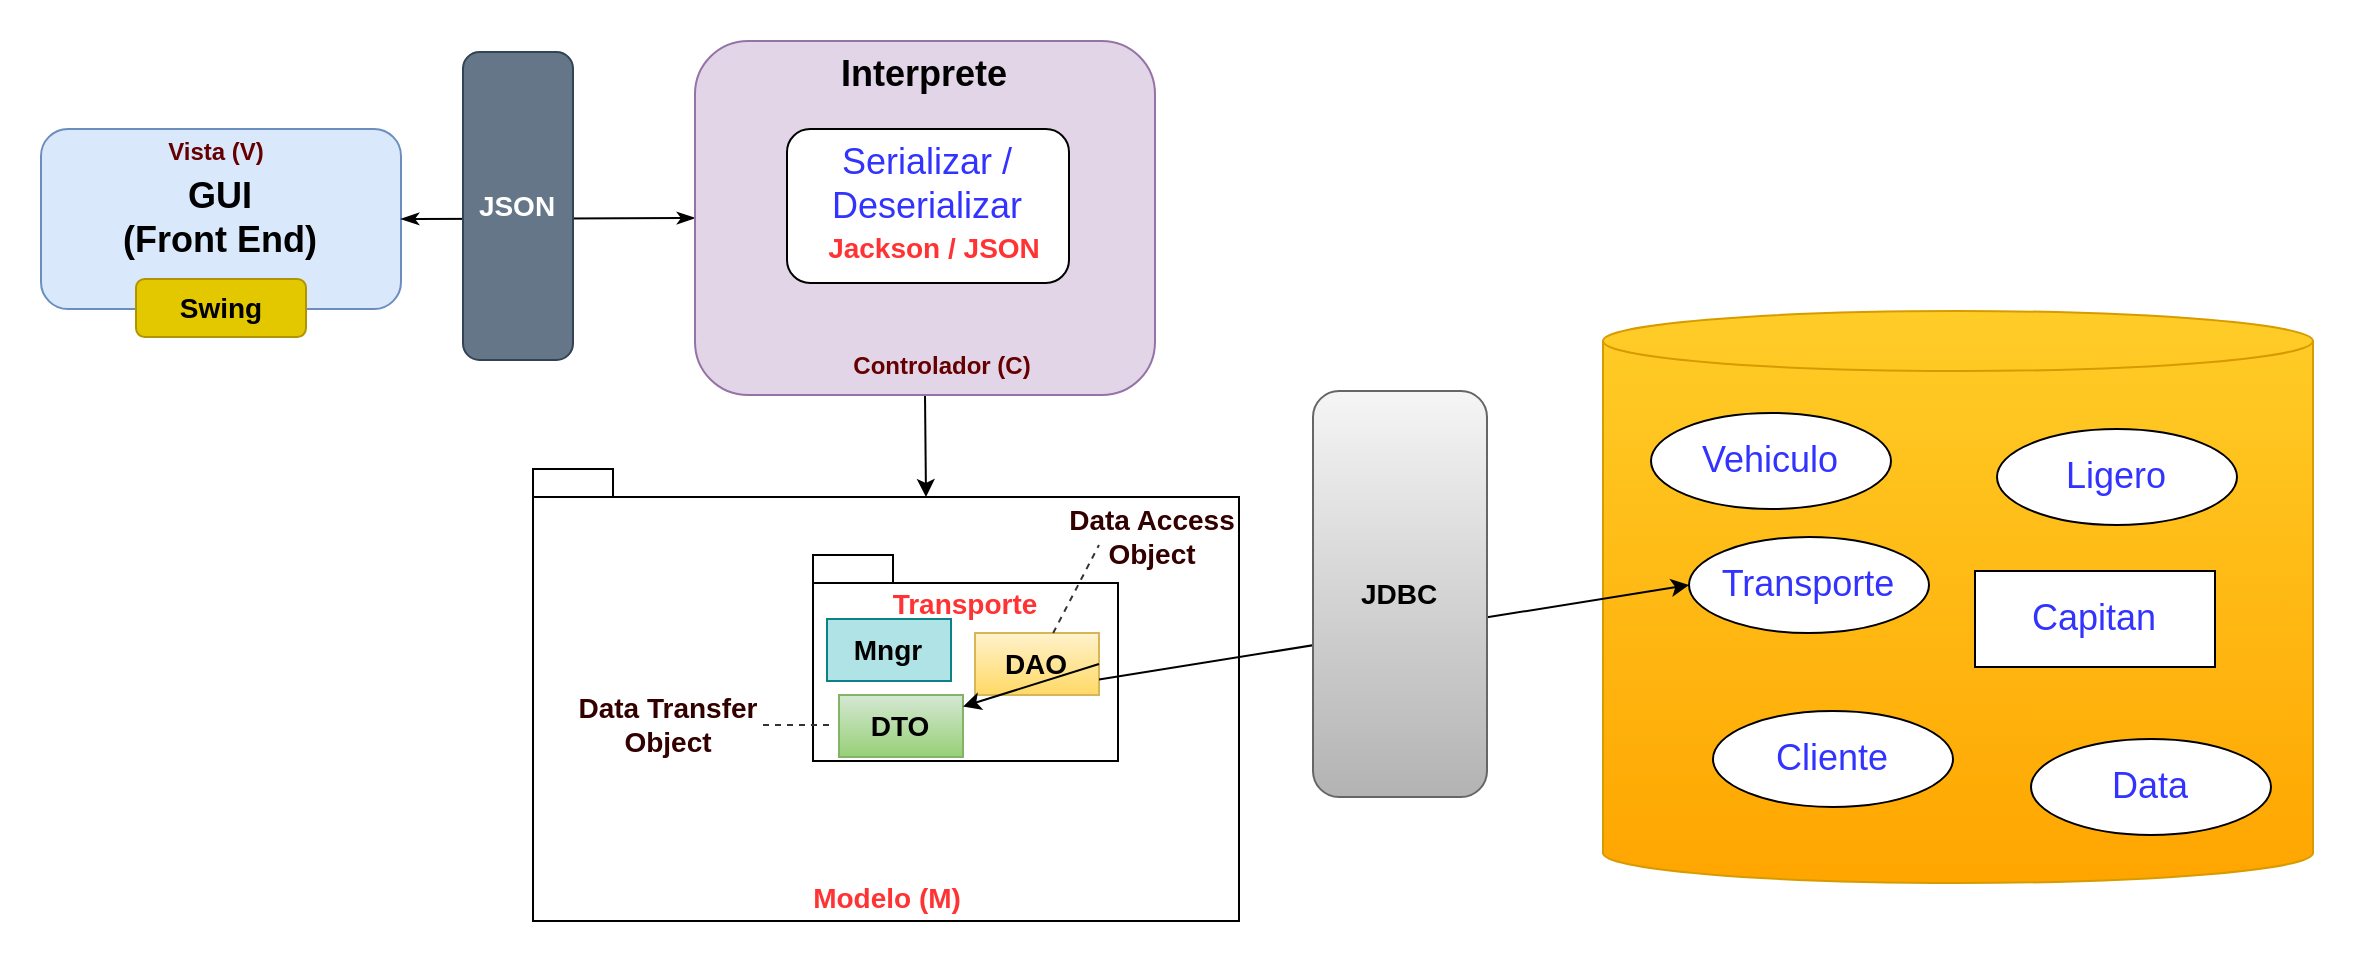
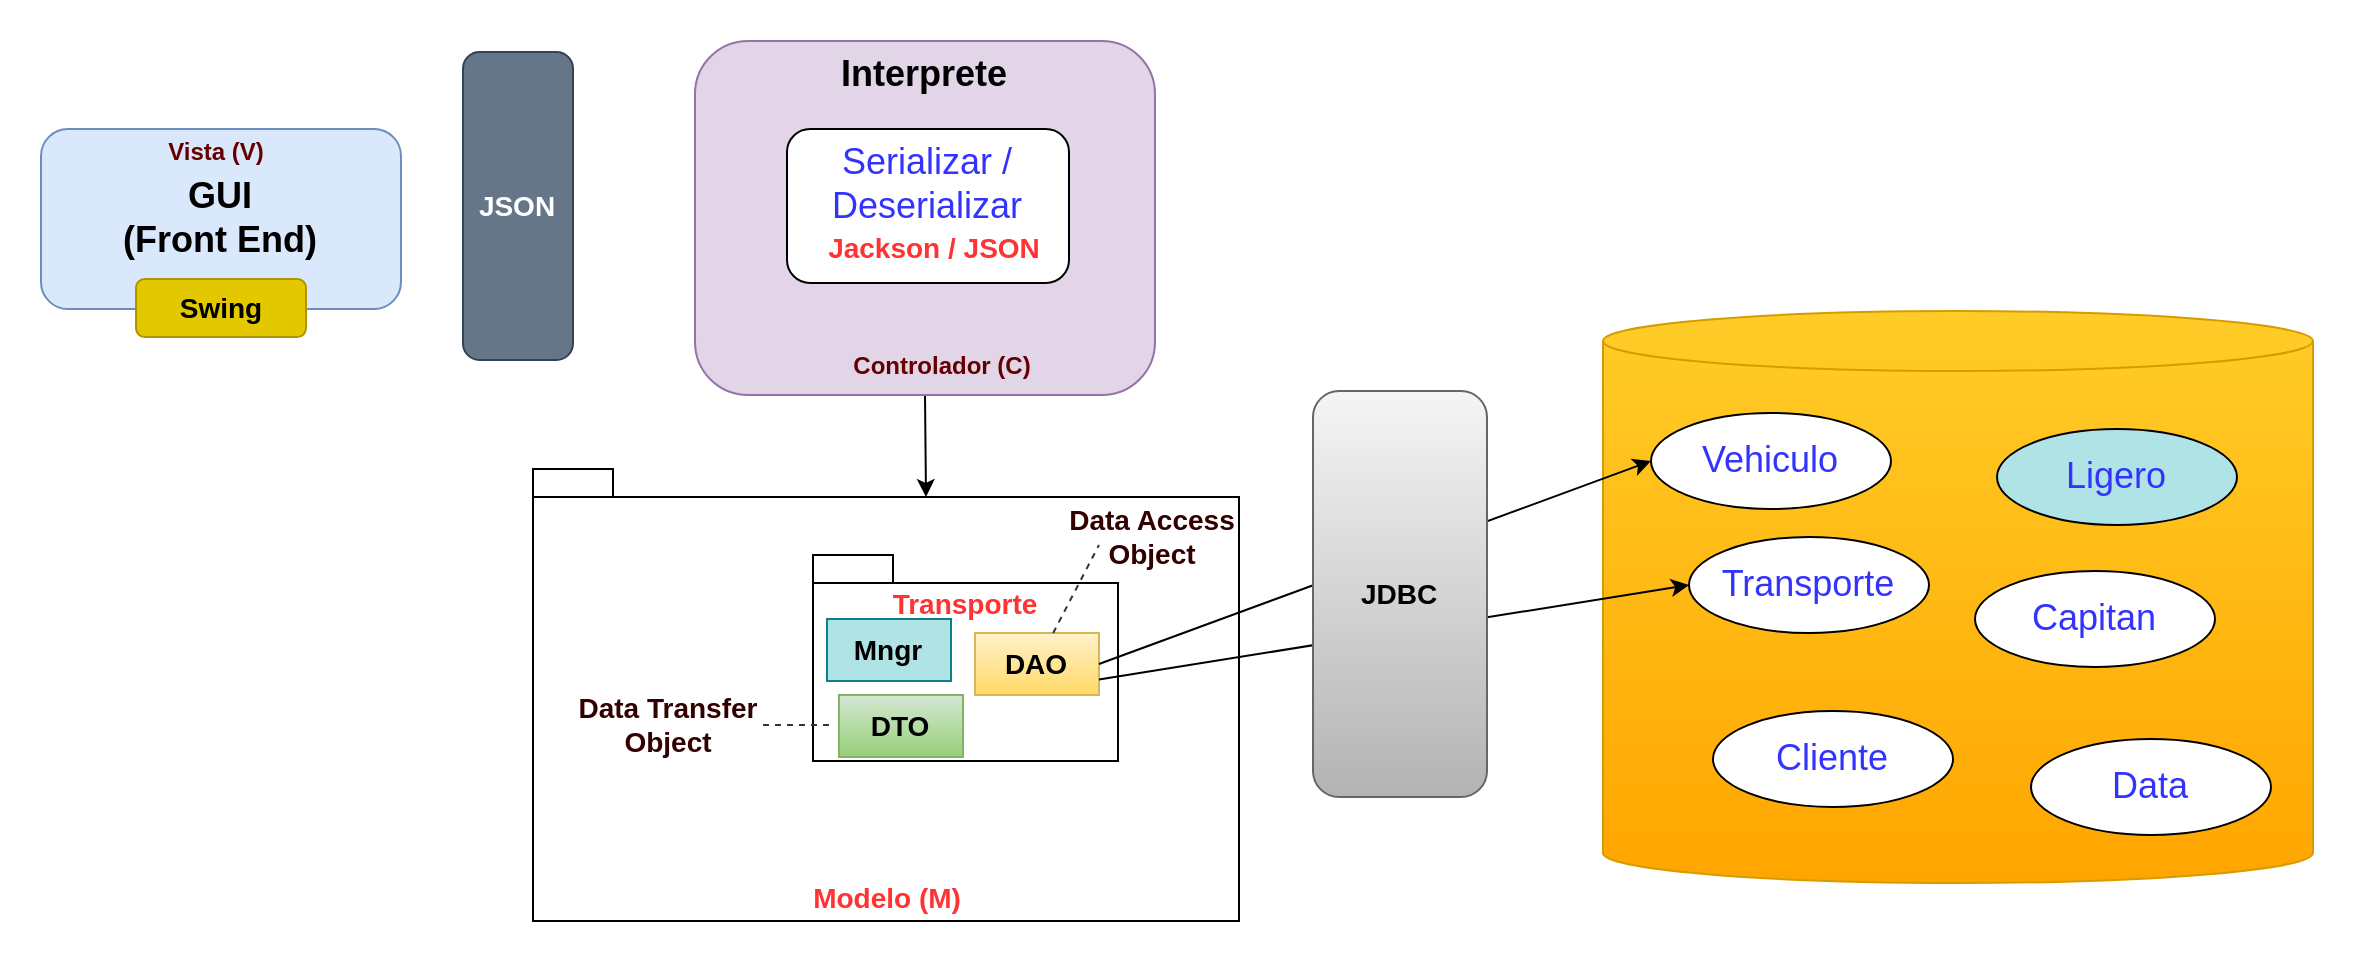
- <mxCell id="3" style="edgeStyle=none;html=1;exitX=0;exitY=0.5;exitDx=0;exitDy=0;entryX=1;entryY=0.5;entryDx=0;entryDy=0;fontSize=18;endArrow=classicThin;endFill=1;startArrow=classicThin;startFill=1;" parent="1" source="5" target="2" edge="1"><mxGeometry relative="1" as="geometry" /></mxCell>
- <mxCell id="9" value="Ligero" style="ellipse;whiteSpace=wrap;html=1;fontSize=18;fontColor=#3333FF;" parent="6" vertex="1"><mxGeometry x="197" y="59" width="120" height="48" as="geometry" /></mxCell>
+ <mxCell id="9" value="Ligero" style="ellipse;whiteSpace=wrap;html=1;fontSize=18;fontColor=#3333FF;fillColor=#b0e3e6;" parent="6" vertex="1"><mxGeometry x="197" y="59" width="120" height="48" as="geometry" /></mxCell>
- <mxCell id="11" value="Capitan" style="whiteSpace=wrap;html=1;fontSize=18;fontColor=#3333FF;rounded=0;" parent="6" vertex="1"><mxGeometry x="186" y="130" width="120" height="48" as="geometry" /></mxCell>
+ <mxCell id="11" value="Capitan" style="ellipse;whiteSpace=wrap;html=1;fontSize=18;fontColor=#3333FF;" parent="6" vertex="1"><mxGeometry x="186" y="130" width="120" height="48" as="geometry" /></mxCell>
- <mxCell id="23" style="edgeStyle=none;html=1;fontSize=14;fontColor=#FF3333;exitX=1;exitY=0.5;exitDx=0;exitDy=0;" parent="1" source="20" target="21" edge="1"><mxGeometry relative="1" as="geometry" /></mxCell>
+ <mxCell id="23" style="edgeStyle=none;html=1;entryX=0;entryY=0.5;entryDx=0;entryDy=0;fontSize=14;fontColor=#FF3333;exitX=1;exitY=0.5;exitDx=0;exitDy=0;" parent="1" source="20" target="8" edge="1"><mxGeometry relative="1" as="geometry" /></mxCell>
